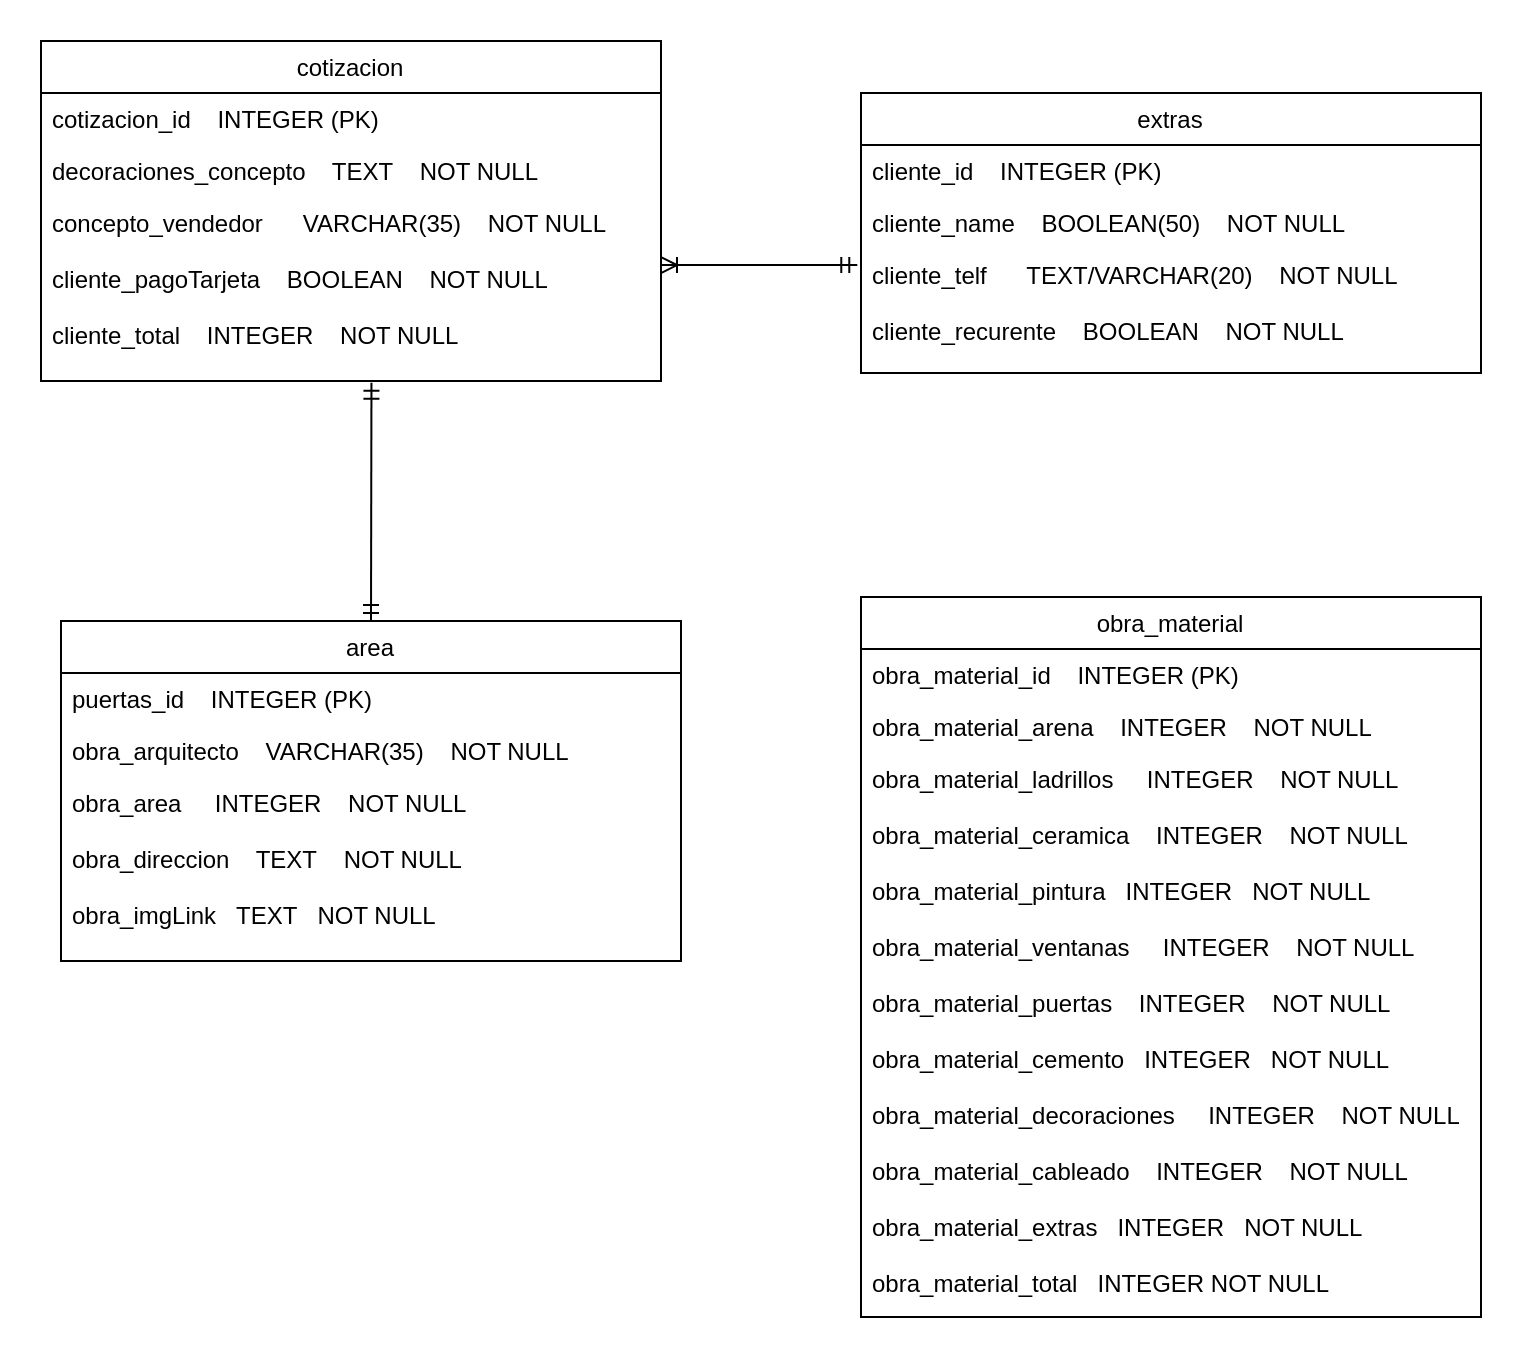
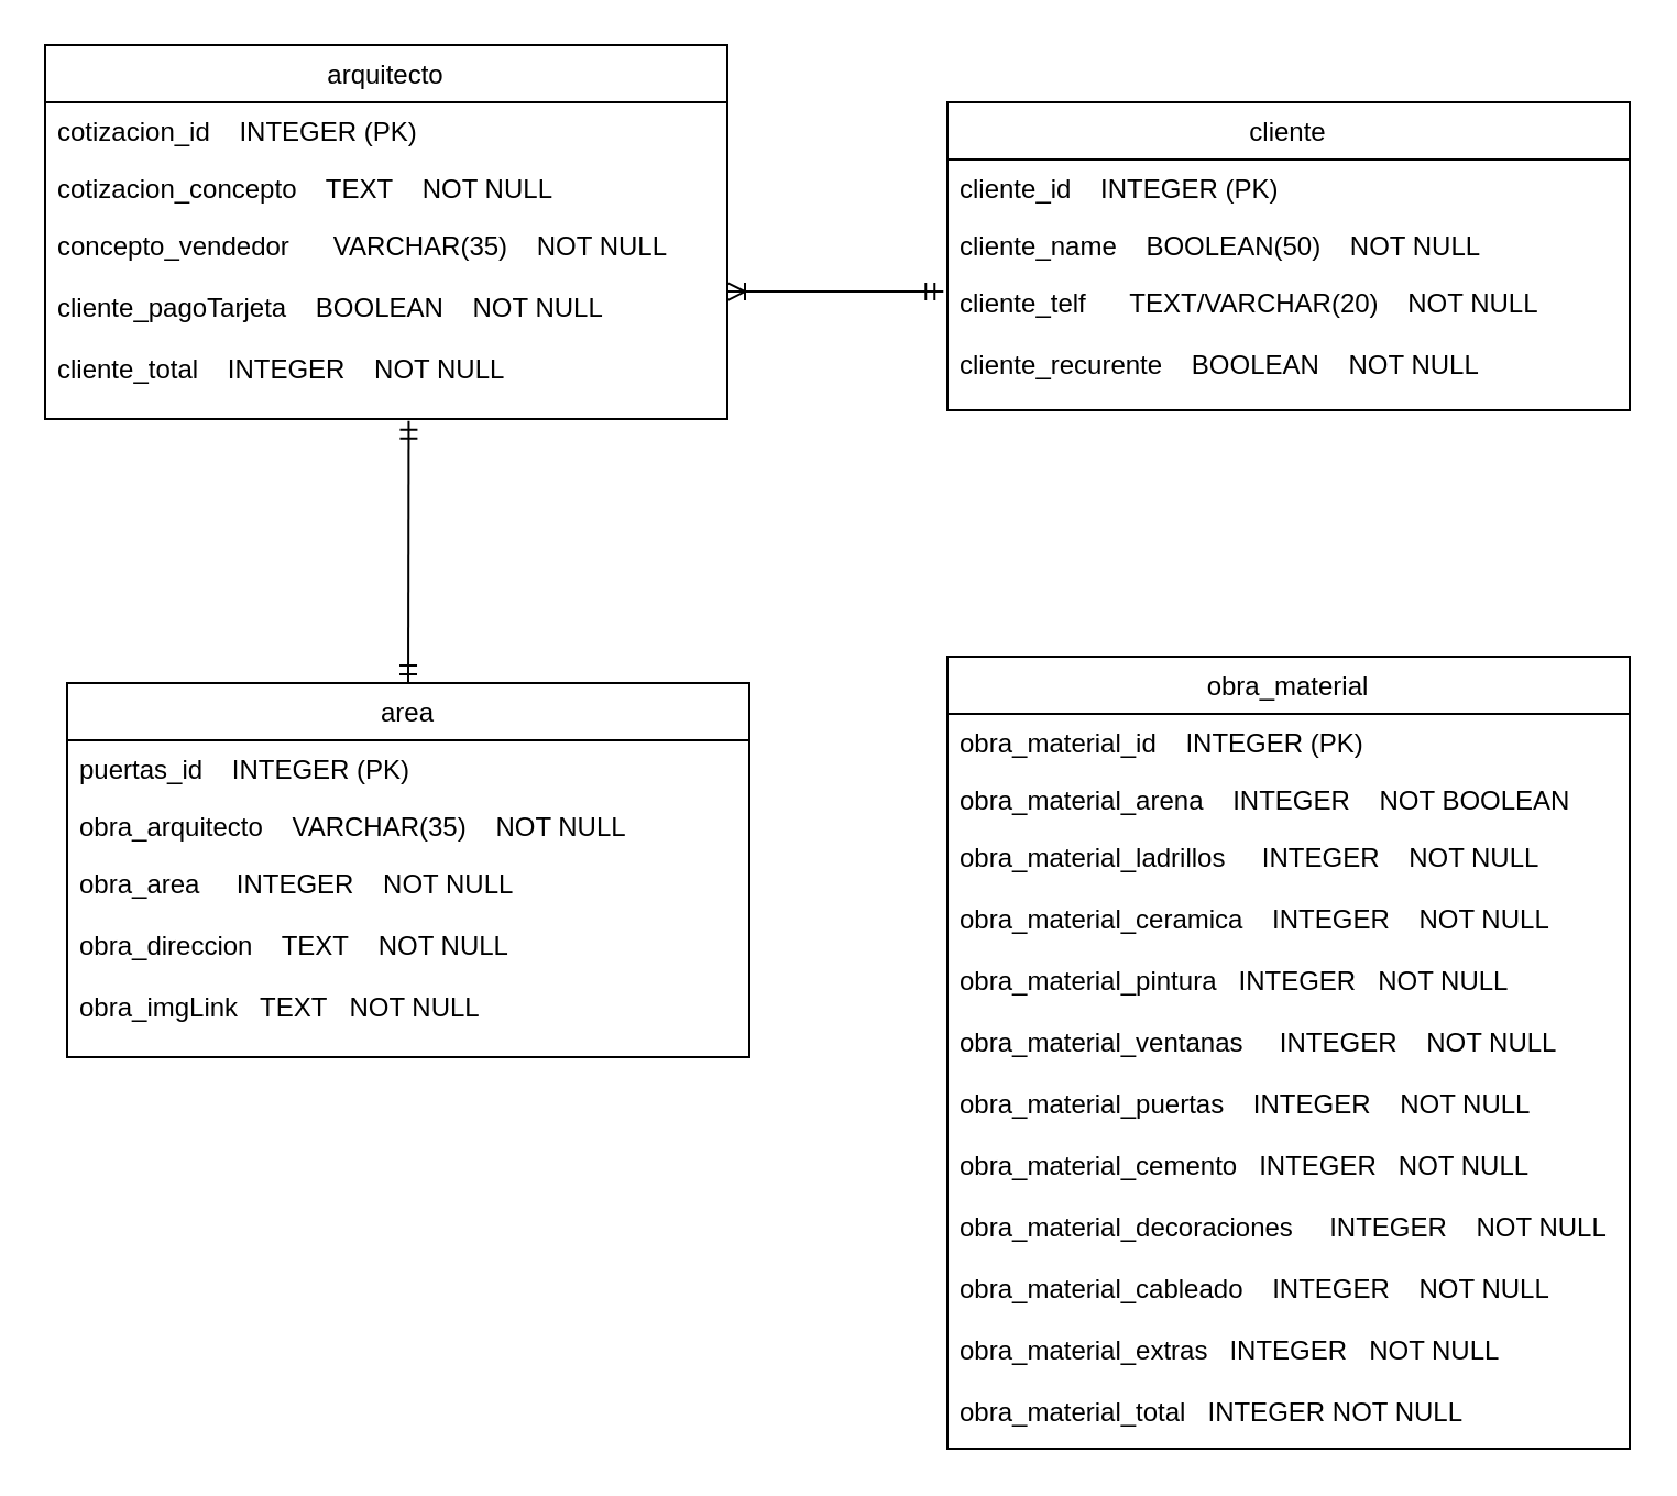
- <mxCell id="6" value="cotizacion" style="swimlane;fontStyle=0;childLayout=stackLayout;horizontal=1;startSize=26;fillColor=none;horizontalStack=0;resizeParent=1;resizeParentMax=0;resizeLast=0;collapsible=1;marginBottom=0;" parent="1" vertex="1"><mxGeometry x="20" y="20" width="310" height="170" as="geometry" /></mxCell>
+ <mxCell id="6" value="arquitecto" style="swimlane;fontStyle=0;childLayout=stackLayout;horizontal=1;startSize=26;fillColor=none;horizontalStack=0;resizeParent=1;resizeParentMax=0;resizeLast=0;collapsible=1;marginBottom=0;" parent="1" vertex="1"><mxGeometry x="20" y="20" width="310" height="170" as="geometry" /></mxCell>
- <mxCell id="2" value="extras" style="swimlane;fontStyle=0;childLayout=stackLayout;horizontal=1;startSize=26;fillColor=none;horizontalStack=0;resizeParent=1;resizeParentMax=0;resizeLast=0;collapsible=1;marginBottom=0;" parent="1" vertex="1"><mxGeometry x="430" y="46" width="310" height="140" as="geometry" /></mxCell>
+ <mxCell id="2" value="cliente" style="swimlane;fontStyle=0;childLayout=stackLayout;horizontal=1;startSize=26;fillColor=none;horizontalStack=0;resizeParent=1;resizeParentMax=0;resizeLast=0;collapsible=1;marginBottom=0;" parent="1" vertex="1"><mxGeometry x="430" y="46" width="310" height="140" as="geometry" /></mxCell>
- <mxCell id="8" value="decoraciones_concepto    TEXT    NOT NULL" style="text;strokeColor=none;fillColor=none;align=left;verticalAlign=top;spacingLeft=4;spacingRight=4;overflow=hidden;rotatable=0;points=[[0,0.5],[1,0.5]];portConstraint=eastwest;" parent="6" vertex="1"><mxGeometry y="52" width="310" height="26" as="geometry" /></mxCell>
+ <mxCell id="8" value="cotizacion_concepto    TEXT    NOT NULL" style="text;strokeColor=none;fillColor=none;align=left;verticalAlign=top;spacingLeft=4;spacingRight=4;overflow=hidden;rotatable=0;points=[[0,0.5],[1,0.5]];portConstraint=eastwest;" parent="6" vertex="1"><mxGeometry y="52" width="310" height="26" as="geometry" /></mxCell>
- <mxCell id="16" value="obra_material_arena    INTEGER    NOT NULL" style="text;strokeColor=none;fillColor=none;align=left;verticalAlign=top;spacingLeft=4;spacingRight=4;overflow=hidden;rotatable=0;points=[[0,0.5],[1,0.5]];portConstraint=eastwest;" parent="14" vertex="1"><mxGeometry y="52" width="310" height="26" as="geometry" /></mxCell>
+ <mxCell id="16" value="obra_material_arena    INTEGER    NOT BOOLEAN" style="text;strokeColor=none;fillColor=none;align=left;verticalAlign=top;spacingLeft=4;spacingRight=4;overflow=hidden;rotatable=0;points=[[0,0.5],[1,0.5]];portConstraint=eastwest;" parent="14" vertex="1"><mxGeometry y="52" width="310" height="26" as="geometry" /></mxCell>
